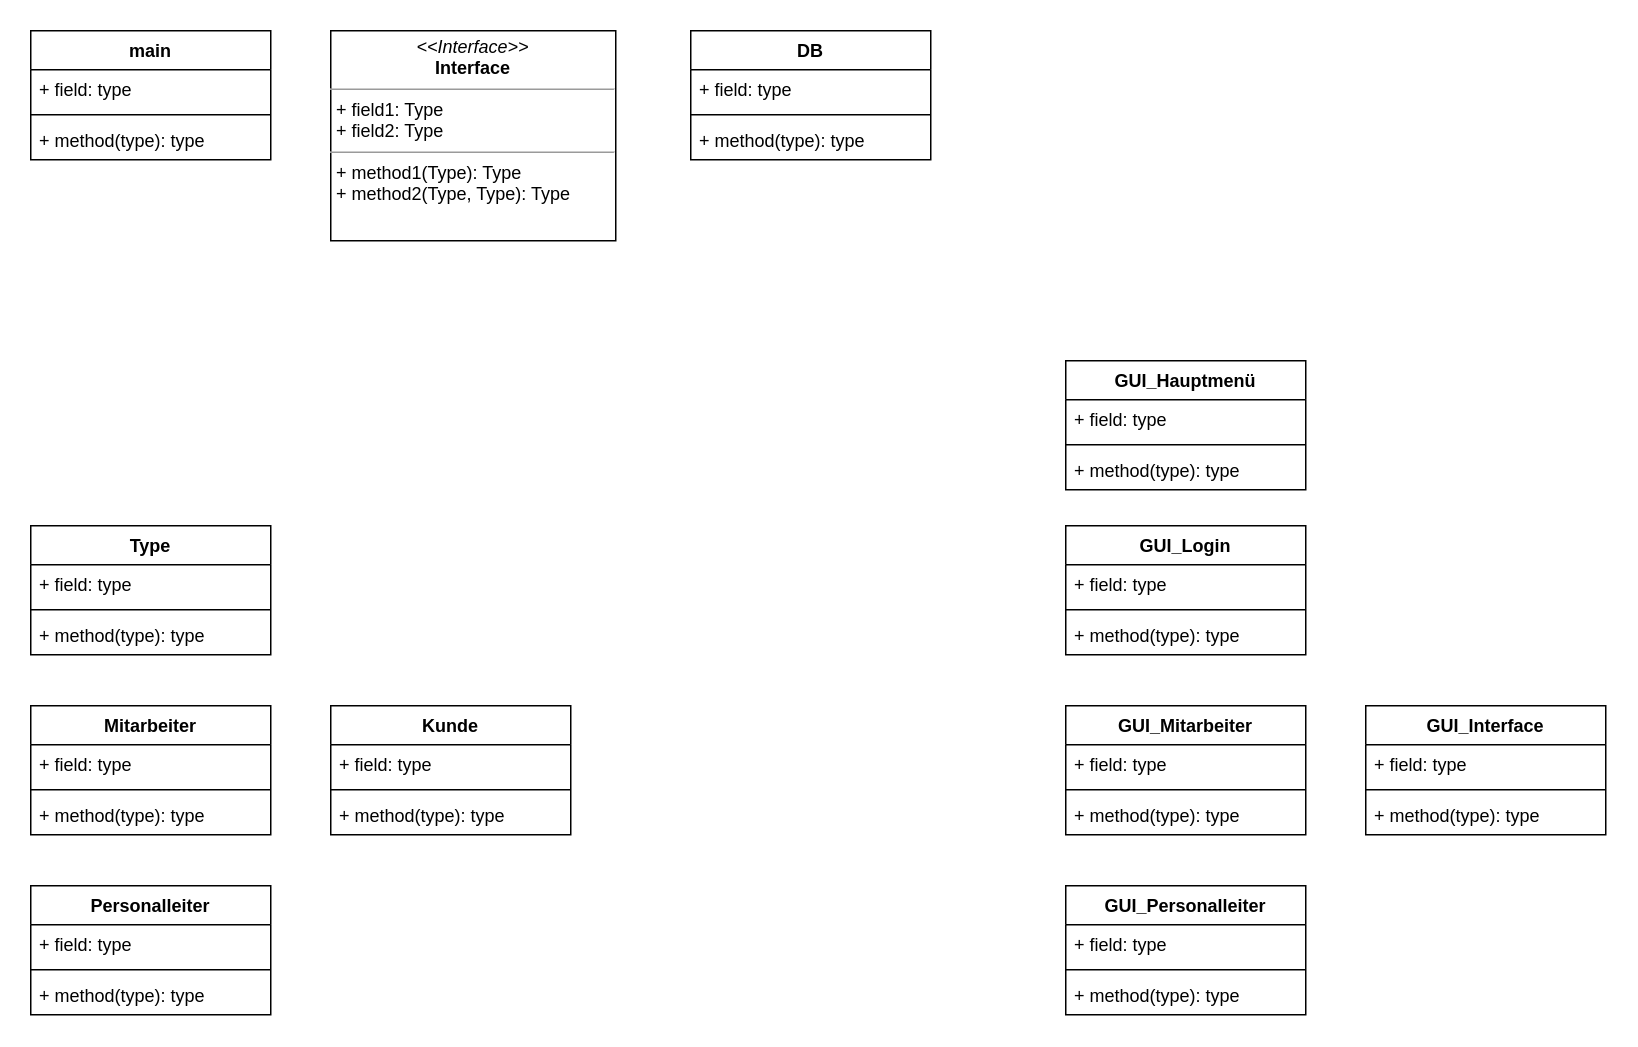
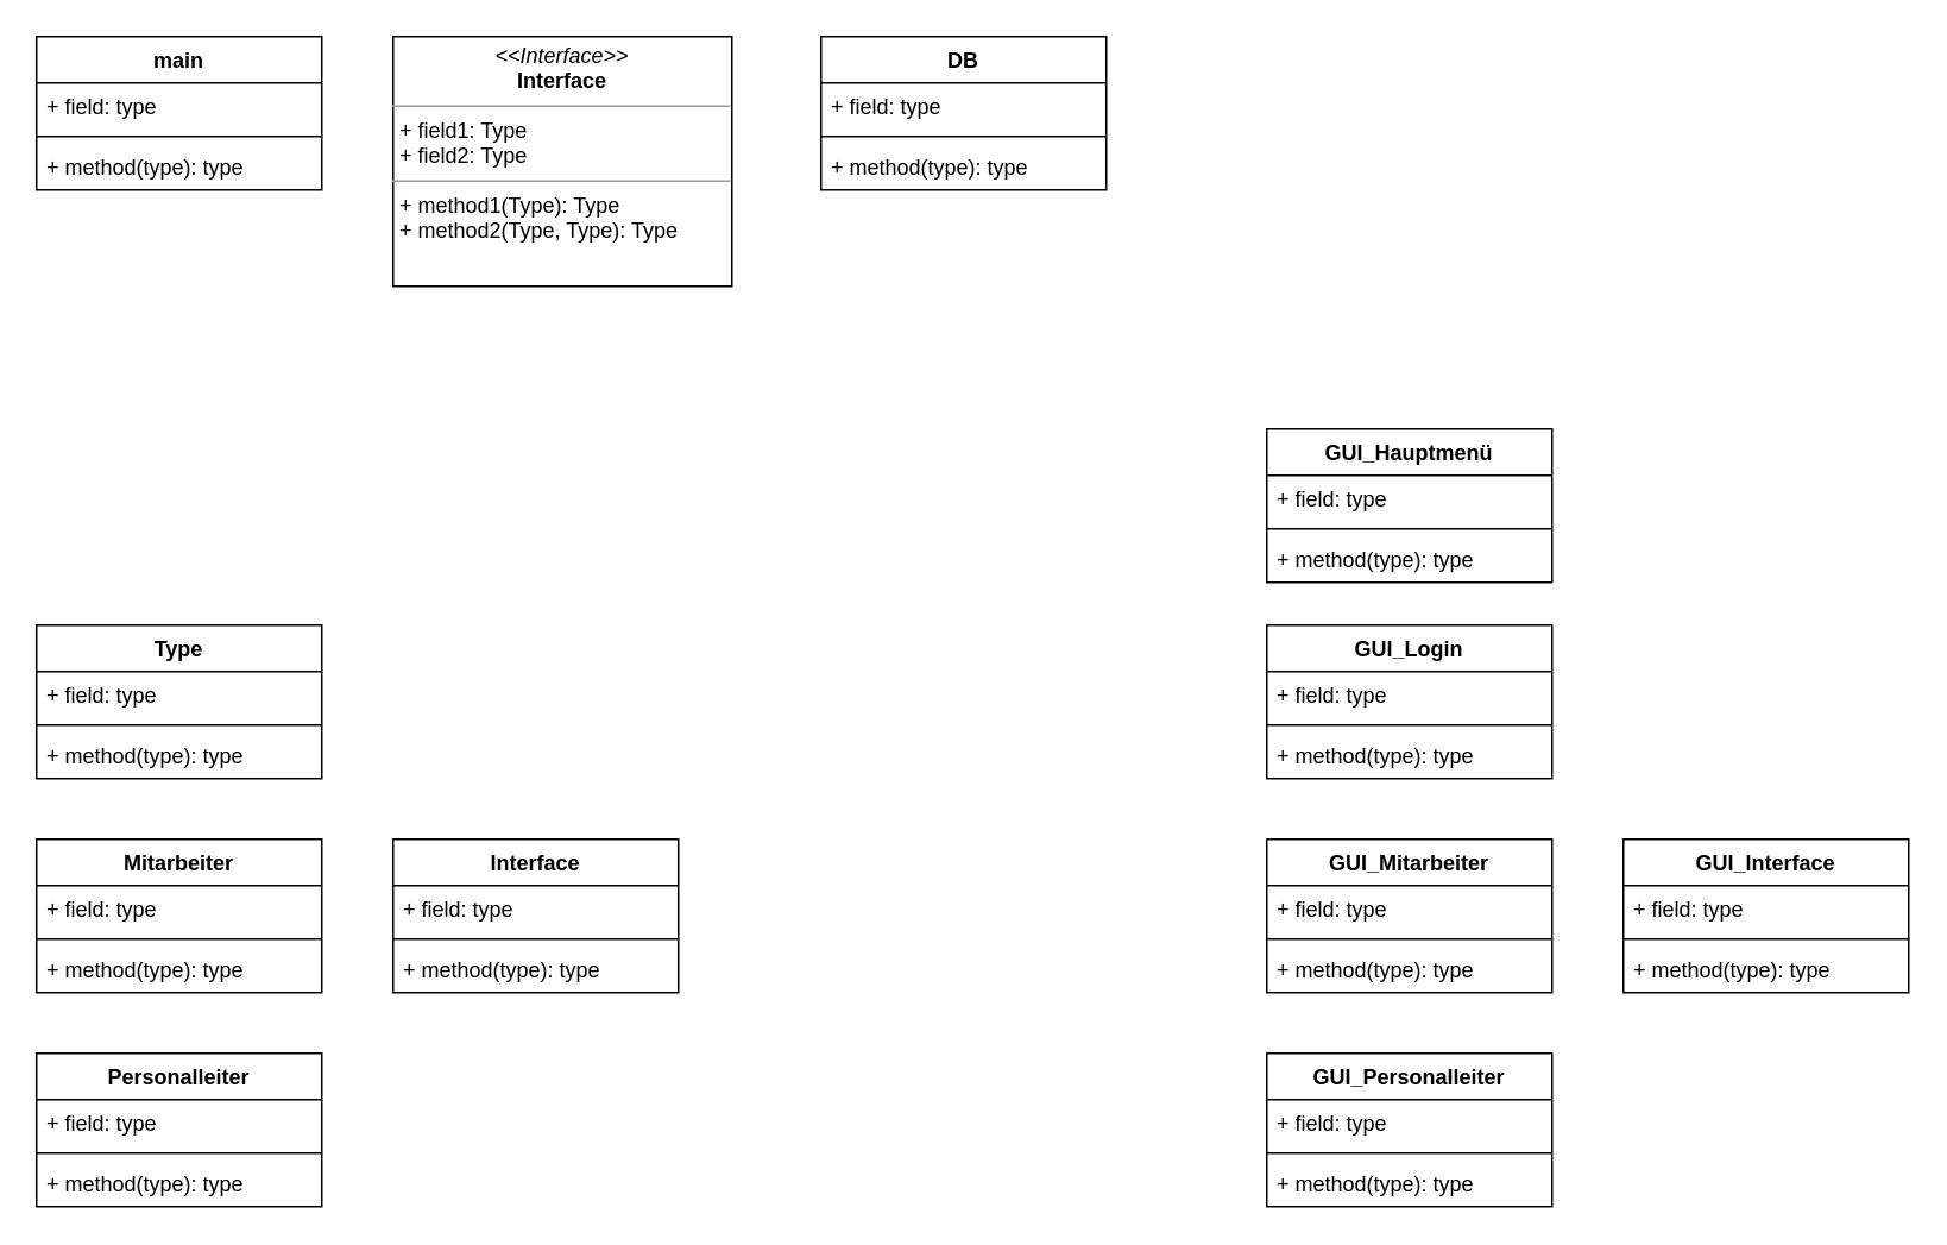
- <mxCell id="10" value="Kunde" style="swimlane;fontStyle=1;align=center;verticalAlign=top;childLayout=stackLayout;horizontal=1;startSize=26;horizontalStack=0;resizeParent=1;resizeParentMax=0;resizeLast=0;collapsible=1;marginBottom=0;whiteSpace=wrap;html=1;" vertex="1" parent="1"><mxGeometry x="220" y="470" width="160" height="86" as="geometry" /></mxCell>
+ <mxCell id="10" value="Interface" style="swimlane;fontStyle=1;align=center;verticalAlign=top;childLayout=stackLayout;horizontal=1;startSize=26;horizontalStack=0;resizeParent=1;resizeParentMax=0;resizeLast=0;collapsible=1;marginBottom=0;whiteSpace=wrap;html=1;" vertex="1" parent="1"><mxGeometry x="220" y="470" width="160" height="86" as="geometry" /></mxCell>
